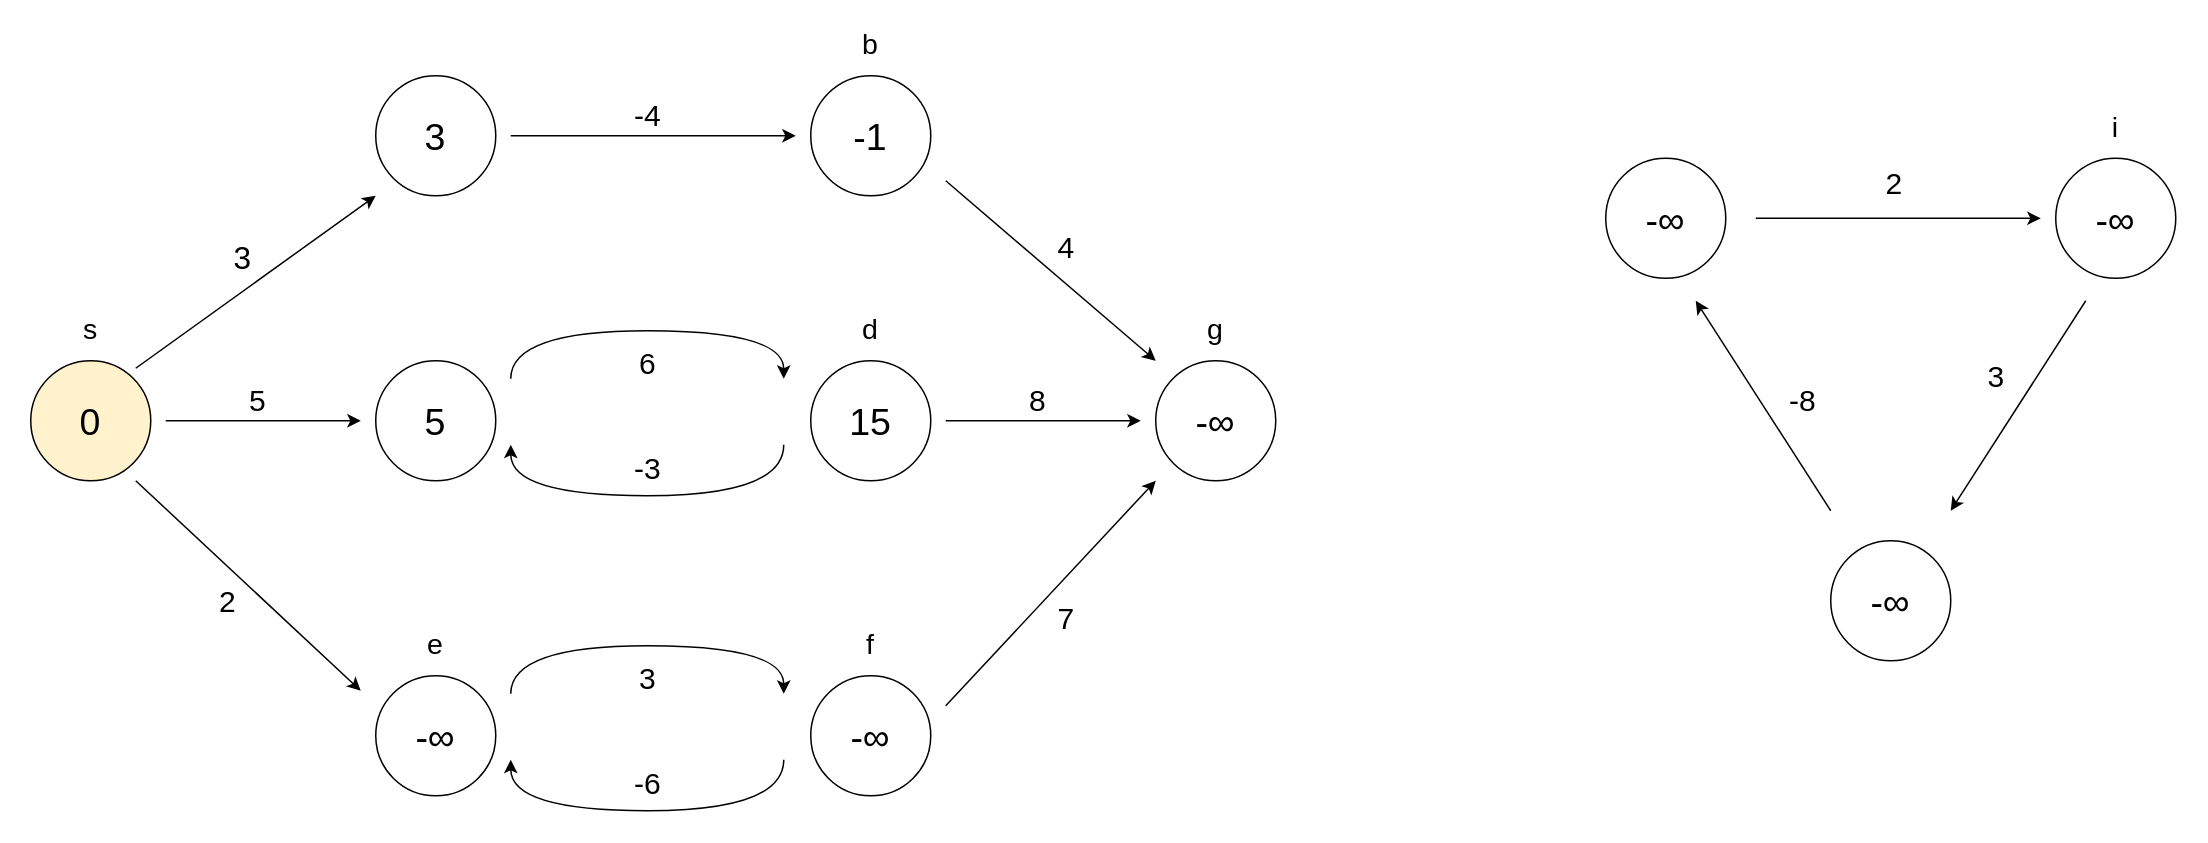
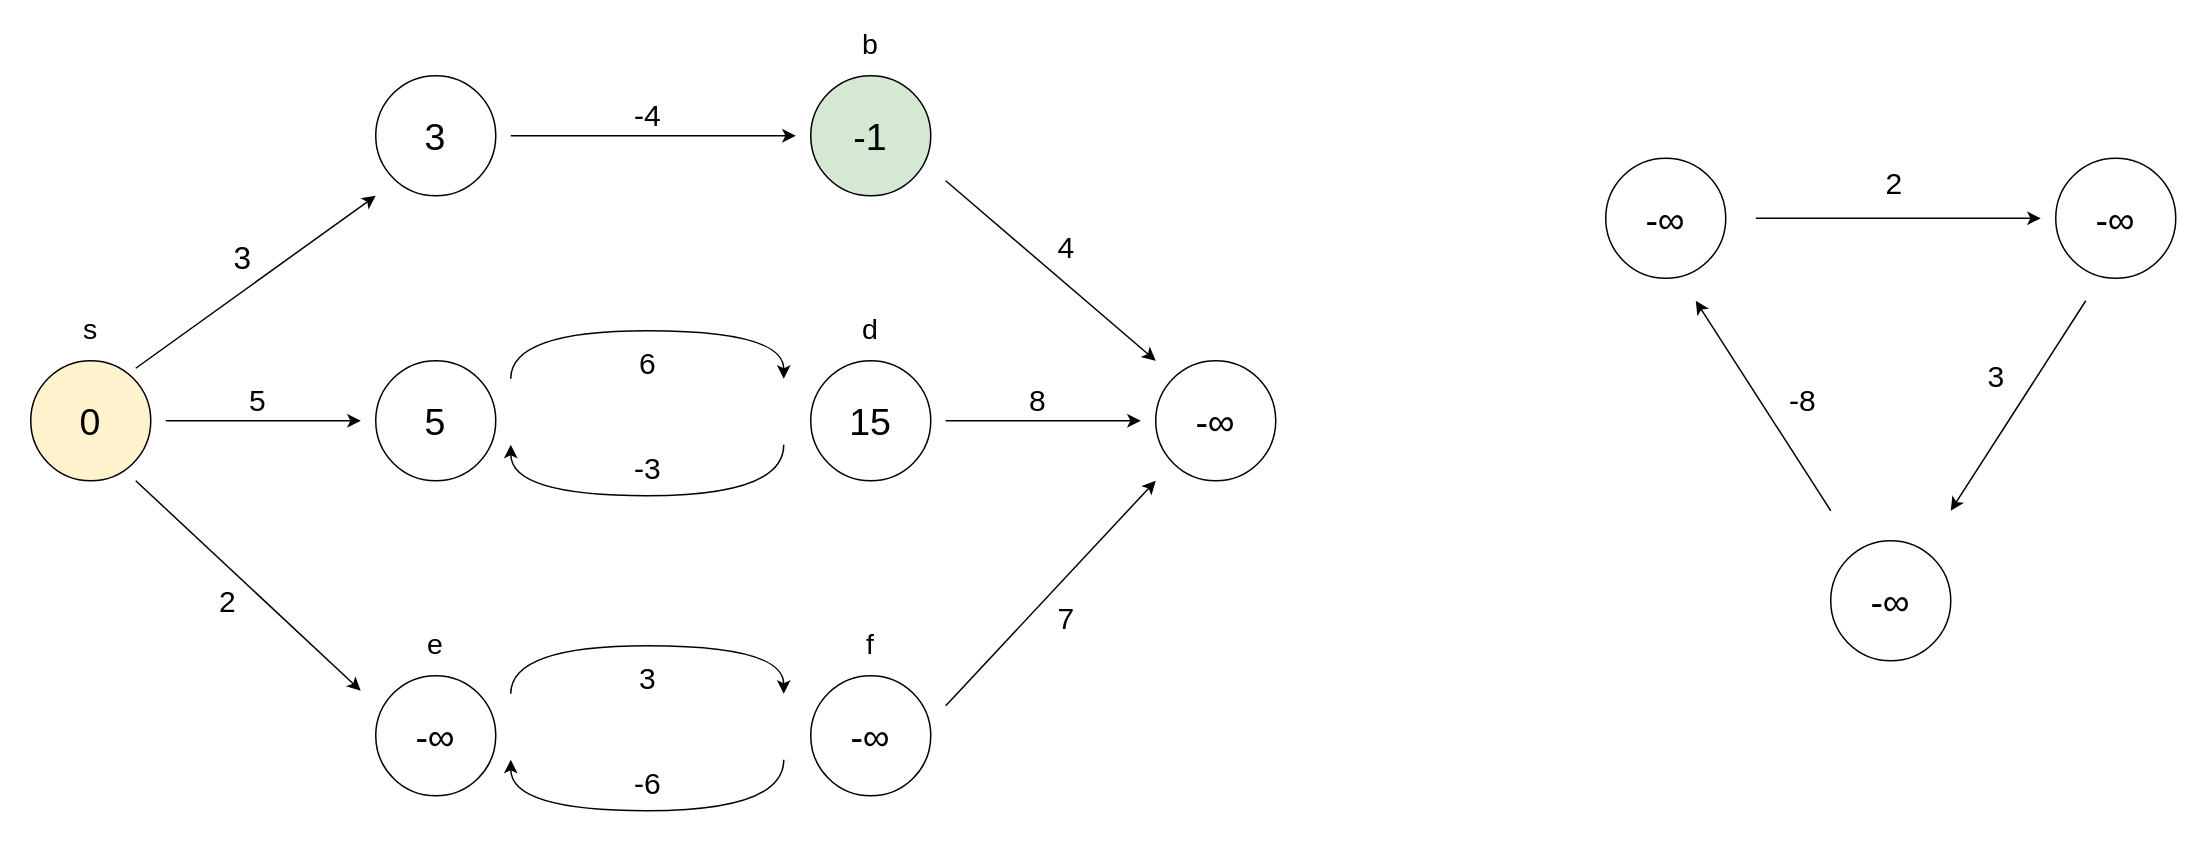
- <mxCell id="50" value="&lt;font style=&quot;font-size: 19px&quot;&gt;i&lt;/font&gt;" style="text;html=1;strokeColor=none;fillColor=none;align=center;verticalAlign=middle;whiteSpace=wrap;rounded=0;" vertex="1" parent="48"><mxGeometry x="20" width="40" height="20" as="geometry" /></mxCell>
- <mxCell id="19" value="&lt;font style=&quot;font-size: 25px&quot;&gt;-1&lt;/font&gt;" style="ellipse;whiteSpace=wrap;html=1;aspect=fixed;" vertex="1" parent="18"><mxGeometry y="30" width="80" height="80" as="geometry" /></mxCell>
+ <mxCell id="19" value="&lt;font style=&quot;font-size: 25px&quot;&gt;-1&lt;/font&gt;" style="ellipse;whiteSpace=wrap;html=1;aspect=fixed;fillColor=#d5e8d4;" vertex="1" parent="18"><mxGeometry y="30" width="80" height="80" as="geometry" /></mxCell>
- <mxCell id="39" value="&lt;font style=&quot;font-size: 19px&quot;&gt;g&lt;/font&gt;" style="text;html=1;strokeColor=none;fillColor=none;align=center;verticalAlign=middle;whiteSpace=wrap;rounded=0;" vertex="1" parent="37"><mxGeometry x="20" width="40" height="20" as="geometry" /></mxCell>
